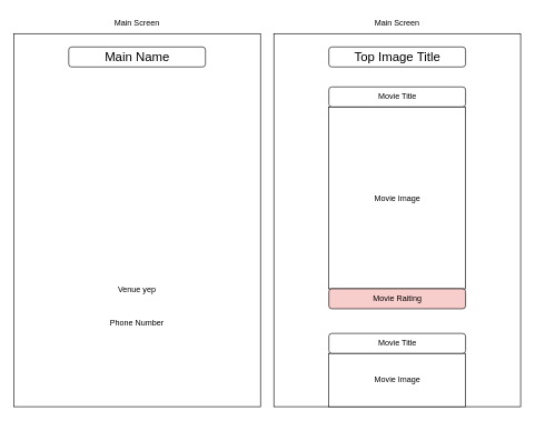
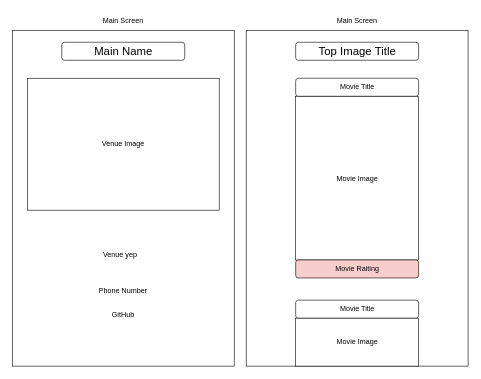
+ <mxCell id="3" value="Venue Image" style="rounded=0;whiteSpace=wrap;html=1;" parent="1" vertex="1"><mxGeometry x="45" y="130" width="320" height="220" as="geometry" /></mxCell>
- <mxCell id="4" value="Venue yep" style="text;html=1;strokeColor=none;fillColor=none;align=center;verticalAlign=middle;whiteSpace=wrap;rounded=0;" parent="1" vertex="1"><mxGeometry x="155" y="420" width="100" height="30" as="geometry" /></mxCell>
+ <mxCell id="4" value="Venue yep" style="text;html=1;strokeColor=none;fillColor=none;align=center;verticalAlign=middle;whiteSpace=wrap;rounded=0;" parent="1" vertex="1"><mxGeometry x="150" y="410" width="100" height="30" as="geometry" /></mxCell>
+ <mxCell id="7" value="GitHub" style="text;html=1;strokeColor=none;fillColor=none;align=center;verticalAlign=middle;whiteSpace=wrap;rounded=0;" parent="1" vertex="1"><mxGeometry x="155" y="510" width="100" height="30" as="geometry" /></mxCell>
